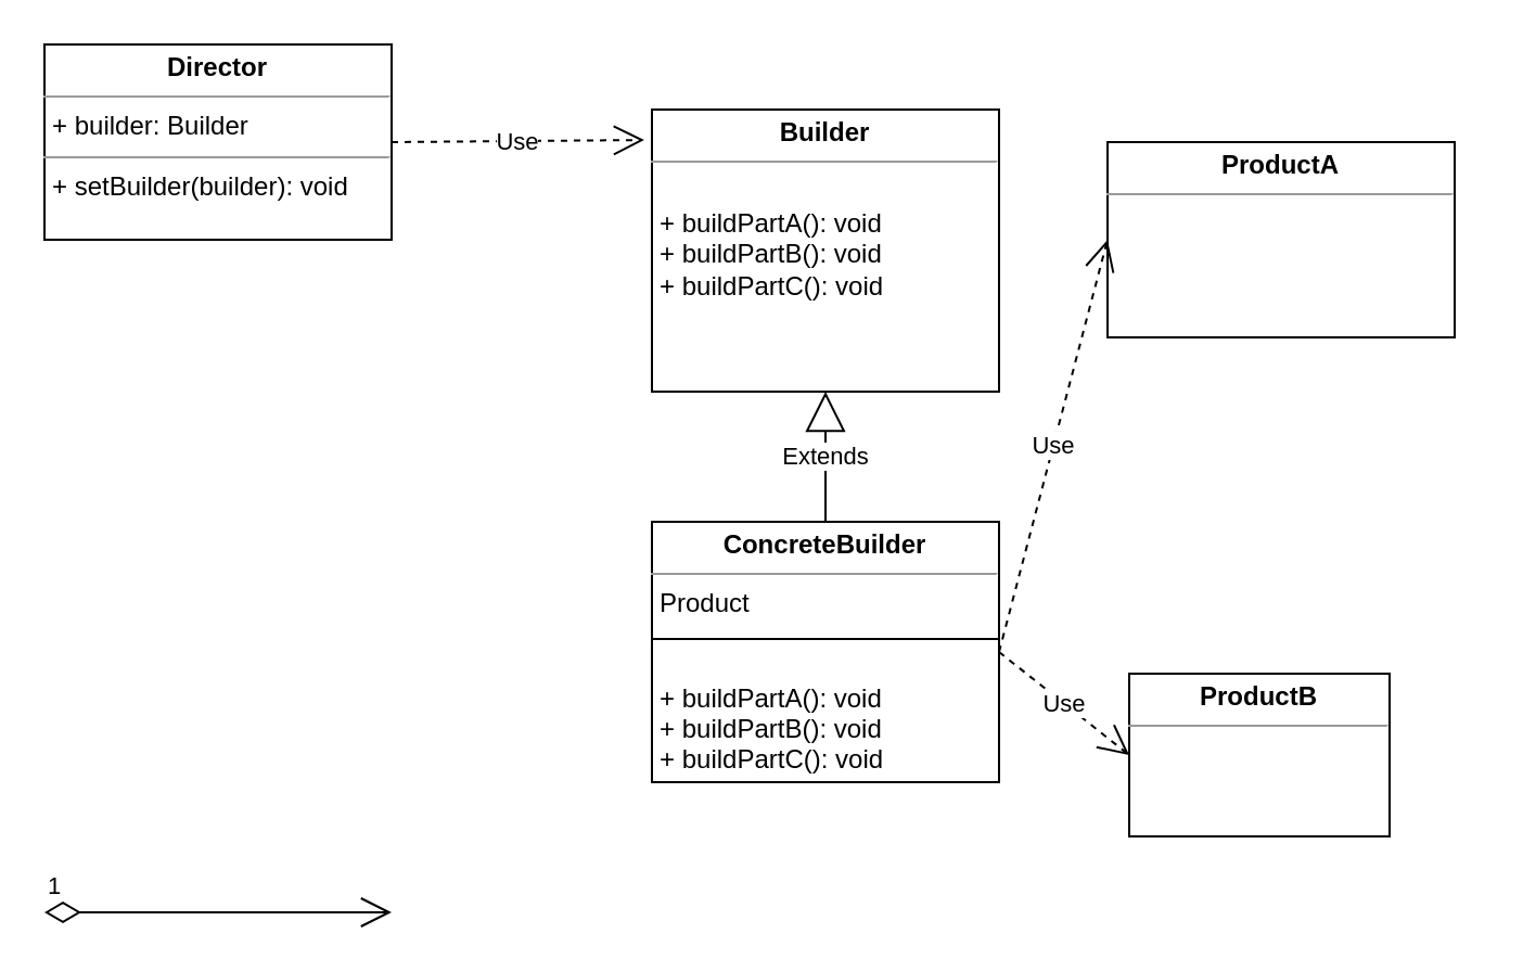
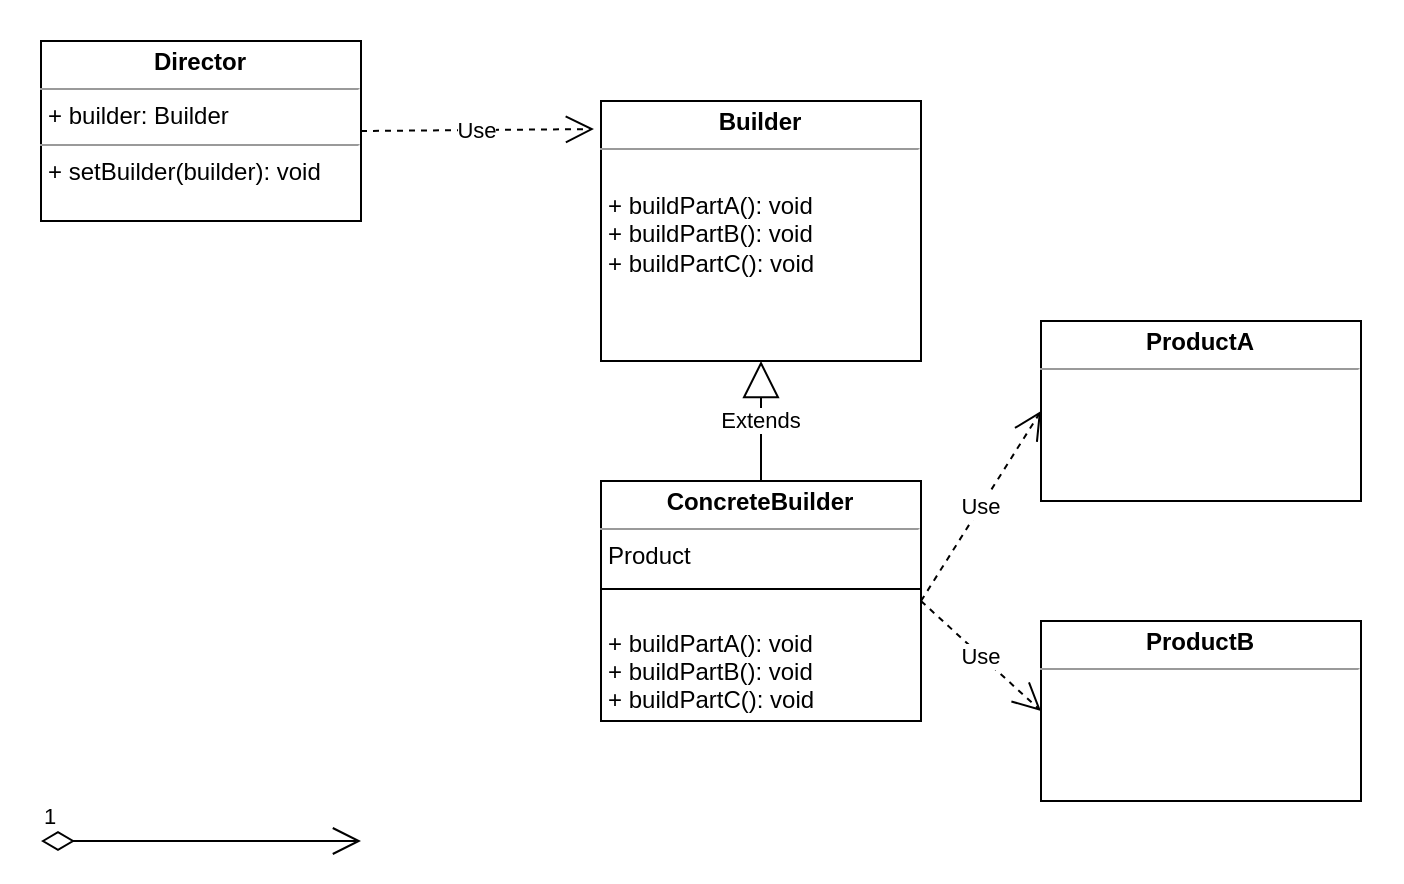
- <mxCell id="5" value="&lt;p style=&quot;margin: 0px ; margin-top: 4px ; text-align: center&quot;&gt;&lt;b&gt;ProductA&lt;/b&gt;&lt;/p&gt;&lt;hr size=&quot;1&quot;&gt;&lt;p style=&quot;margin: 0px ; margin-left: 4px&quot;&gt;&lt;br&gt;&lt;/p&gt;&lt;p style=&quot;margin: 0px ; margin-left: 4px&quot;&gt;&lt;br&gt;&lt;/p&gt;" style="verticalAlign=top;align=left;overflow=fill;fontSize=12;fontFamily=Helvetica;html=1;" parent="1" vertex="1"><mxGeometry x="510" y="65" width="160" height="90" as="geometry" /></mxCell>
+ <mxCell id="5" value="&lt;p style=&quot;margin: 0px ; margin-top: 4px ; text-align: center&quot;&gt;&lt;b&gt;ProductA&lt;/b&gt;&lt;/p&gt;&lt;hr size=&quot;1&quot;&gt;&lt;p style=&quot;margin: 0px ; margin-left: 4px&quot;&gt;&lt;br&gt;&lt;/p&gt;&lt;p style=&quot;margin: 0px ; margin-left: 4px&quot;&gt;&lt;br&gt;&lt;/p&gt;" style="verticalAlign=top;align=left;overflow=fill;fontSize=12;fontFamily=Helvetica;html=1;" parent="1" vertex="1"><mxGeometry x="520" y="160" width="160" height="90" as="geometry" /></mxCell>
- <mxCell id="6" value="&lt;p style=&quot;margin: 0px ; margin-top: 4px ; text-align: center&quot;&gt;&lt;b&gt;ProductB&lt;/b&gt;&lt;br&gt;&lt;/p&gt;&lt;hr size=&quot;1&quot;&gt;&lt;p style=&quot;margin: 0px ; margin-left: 4px&quot;&gt;&lt;/p&gt;&lt;p style=&quot;margin: 0px ; margin-left: 4px&quot;&gt;&lt;br&gt;&lt;/p&gt;" style="verticalAlign=top;align=left;overflow=fill;fontSize=12;fontFamily=Helvetica;html=1;" parent="1" vertex="1"><mxGeometry x="520" y="310" width="120" height="75" as="geometry" /></mxCell>
+ <mxCell id="6" value="&lt;p style=&quot;margin: 0px ; margin-top: 4px ; text-align: center&quot;&gt;&lt;b&gt;ProductB&lt;/b&gt;&lt;br&gt;&lt;/p&gt;&lt;hr size=&quot;1&quot;&gt;&lt;p style=&quot;margin: 0px ; margin-left: 4px&quot;&gt;&lt;/p&gt;&lt;p style=&quot;margin: 0px ; margin-left: 4px&quot;&gt;&lt;br&gt;&lt;/p&gt;" style="verticalAlign=top;align=left;overflow=fill;fontSize=12;fontFamily=Helvetica;html=1;" parent="1" vertex="1"><mxGeometry x="520" y="310" width="160" height="90" as="geometry" /></mxCell>
